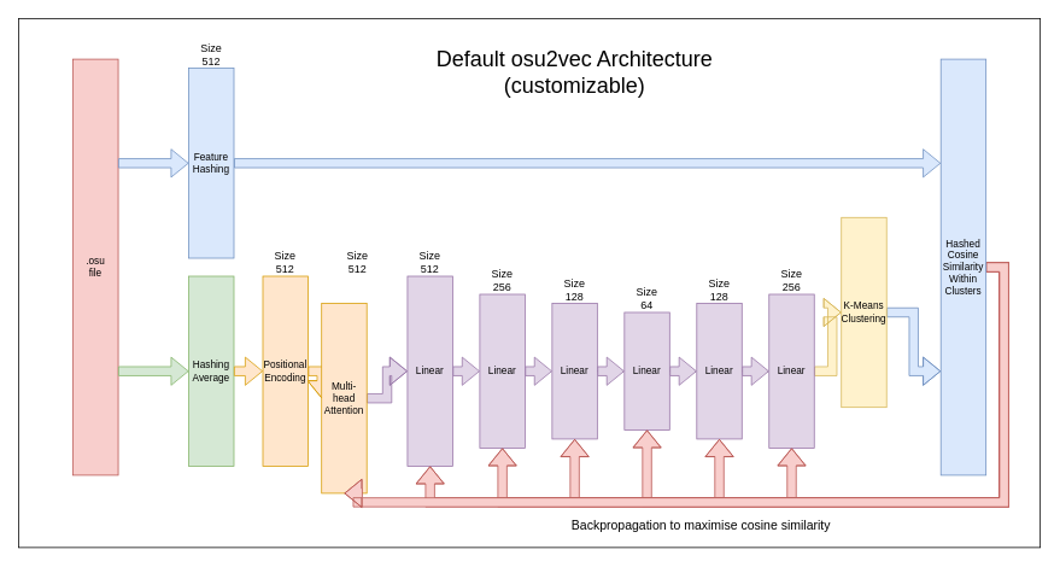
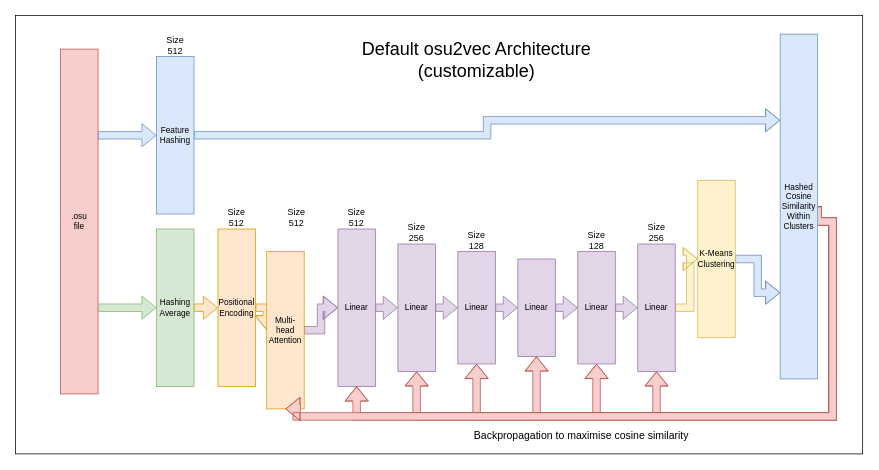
- <mxCell id="47" value="&lt;div&gt;Hashed&lt;/div&gt;Cosine&lt;div&gt;Similarity&lt;/div&gt;&lt;div&gt;Within&lt;/div&gt;&lt;div&gt;Clusters&lt;/div&gt;" style="rounded=0;whiteSpace=wrap;html=1;fillColor=#dae8fc;strokeColor=#6c8ebf;fontSize=11;" vertex="1" parent="1"><mxGeometry x="1040" y="65" width="50" height="460" as="geometry" /></mxCell>
+ <mxCell id="47" value="&lt;div&gt;Hashed&lt;/div&gt;Cosine&lt;div&gt;Similarity&lt;/div&gt;&lt;div&gt;Within&lt;/div&gt;&lt;div&gt;Clusters&lt;/div&gt;" style="rounded=0;whiteSpace=wrap;html=1;fillColor=#dae8fc;strokeColor=#6c8ebf;fontSize=11;" vertex="1" parent="1"><mxGeometry x="1040" y="45" width="50" height="460" as="geometry" /></mxCell>
- <mxCell id="29" value="Size&lt;div&gt;64&lt;/div&gt;" style="text;html=1;align=center;verticalAlign=middle;whiteSpace=wrap;rounded=0;" vertex="1" parent="1"><mxGeometry x="685" y="315" width="60" height="30" as="geometry" /></mxCell>
